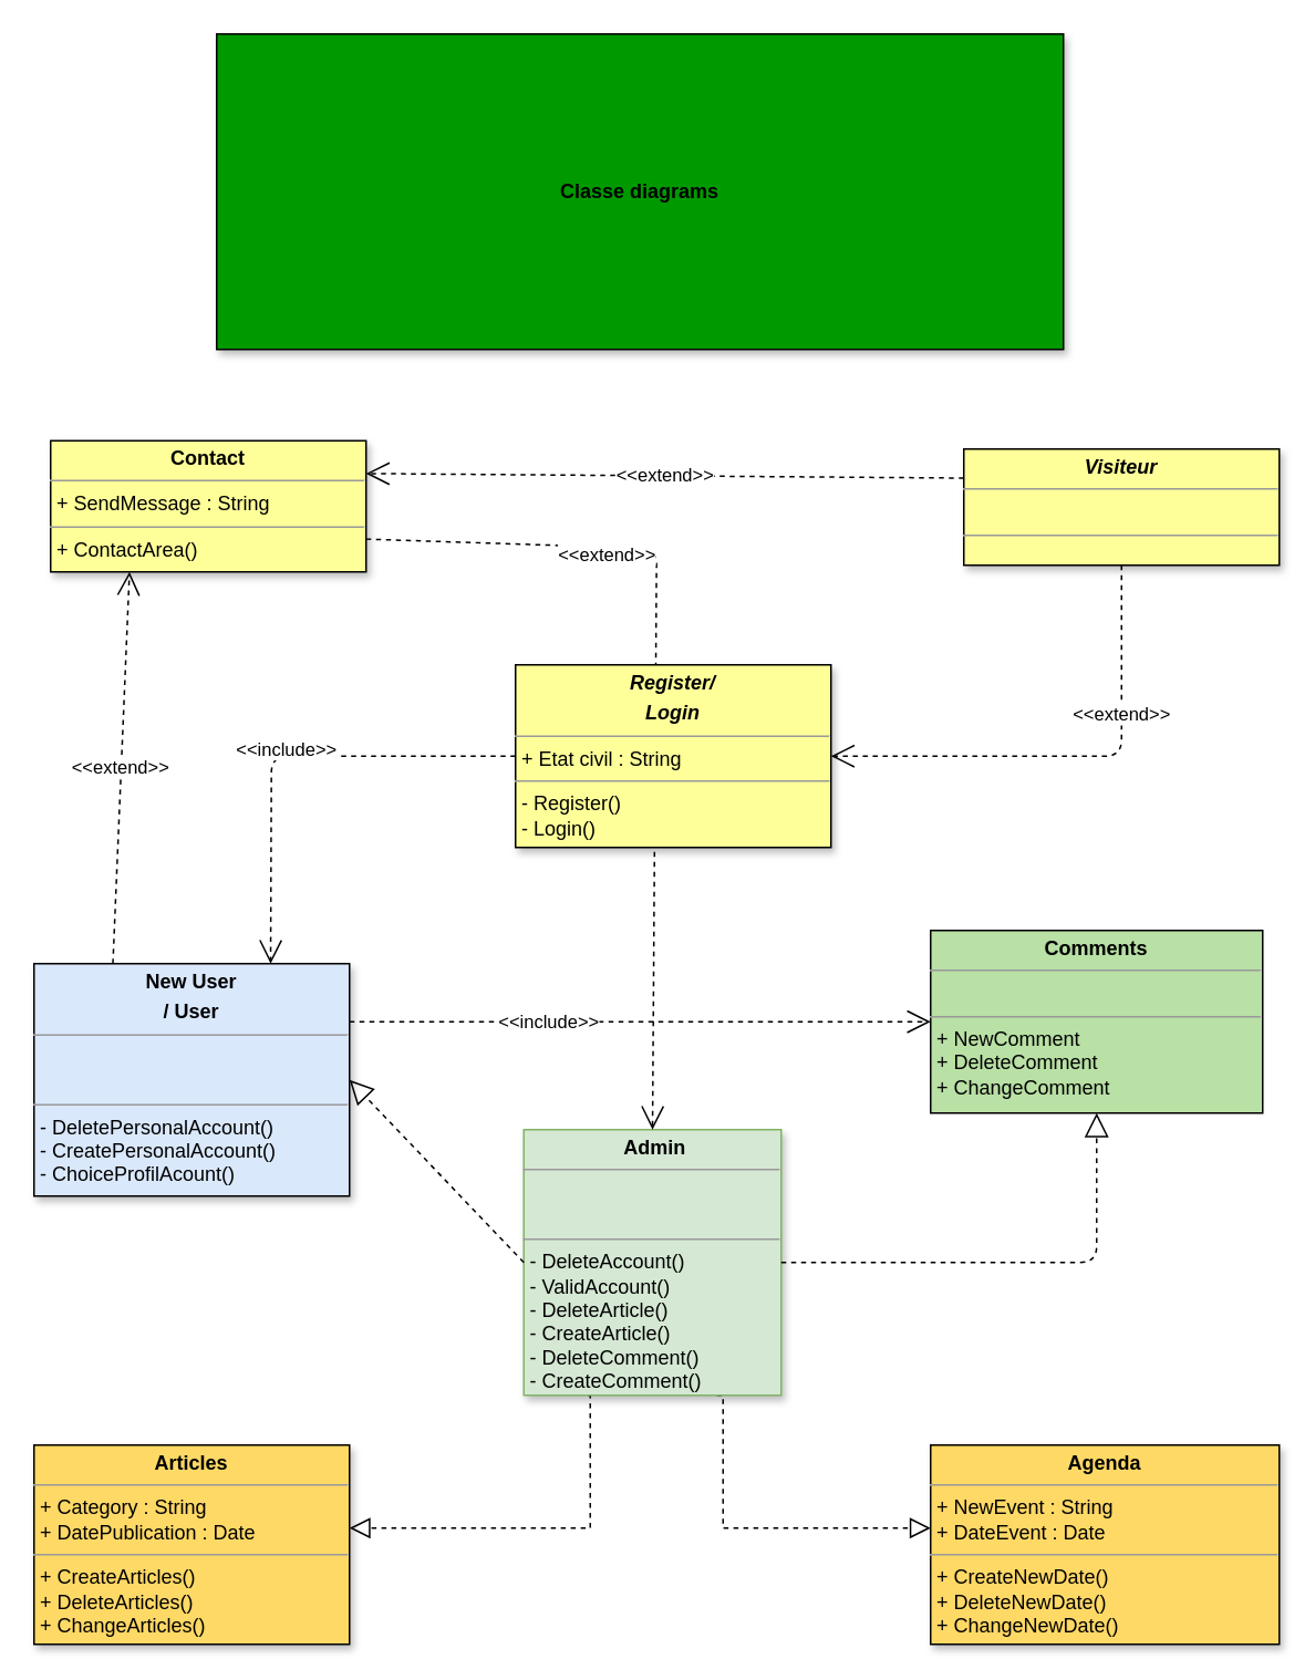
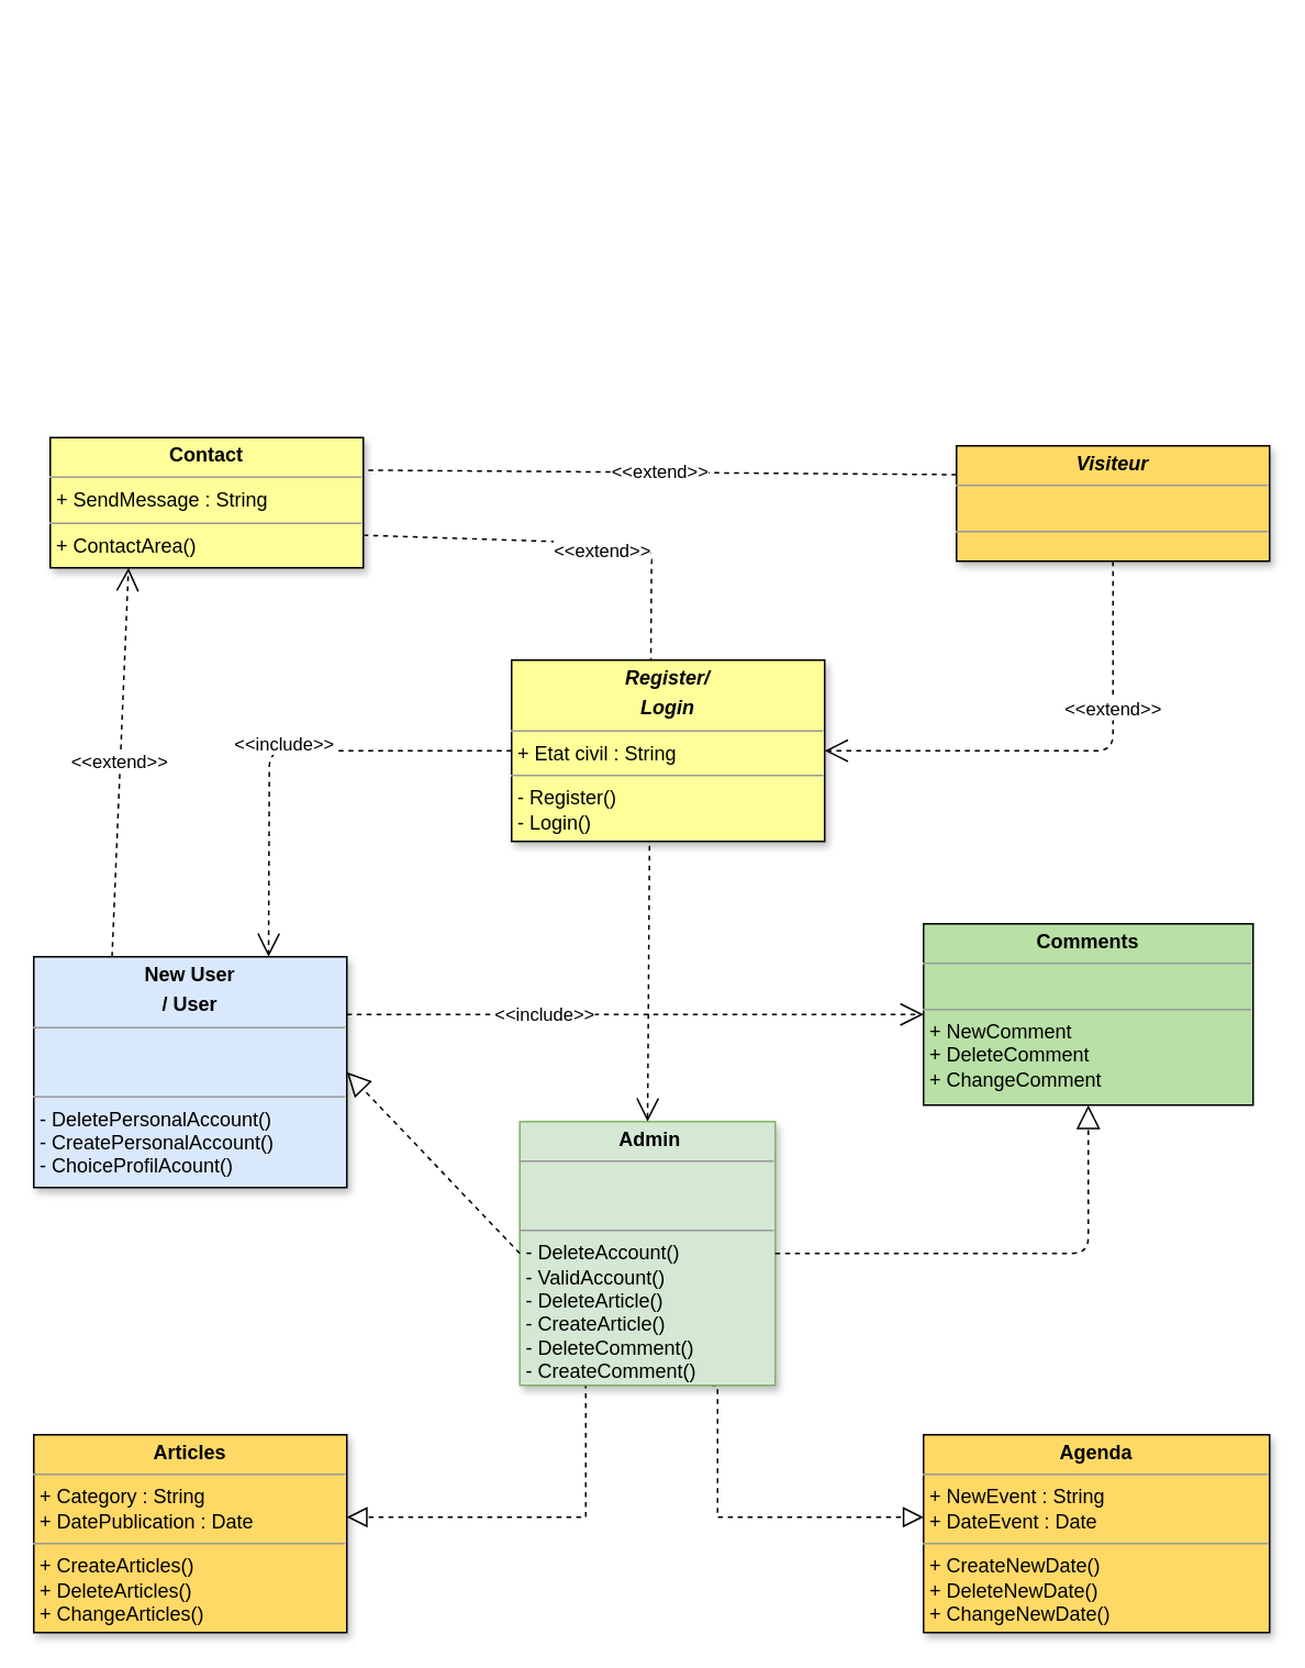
- <mxCell id="9" value="&lt;b&gt;Classe diagrams&lt;/b&gt;" style="rounded=0;whiteSpace=wrap;html=1;shadow=1;strokeColor=#000000;fillColor=#009900;" parent="1" vertex="1"><mxGeometry x="130" y="20" width="510" height="190" as="geometry" /></mxCell>
- <mxCell id="13" value="&amp;lt;&amp;lt;extend&amp;gt;&amp;gt;" style="endArrow=open;endSize=12;dashed=1;html=1;fillColor=#FFFFFF;exitX=0;exitY=0.25;exitDx=0;exitDy=0;entryX=1;entryY=0.25;entryDx=0;entryDy=0;" parent="1" source="15" target="11" edge="1"><mxGeometry width="160" relative="1" as="geometry"><mxPoint x="360" y="319" as="sourcePoint" /><mxPoint x="230" y="330" as="targetPoint" /></mxGeometry></mxCell>
+ <mxCell id="13" value="&amp;lt;&amp;lt;extend&amp;gt;&amp;gt;" style="endArrow=none;endSize=12;dashed=1;html=1;fillColor=#FFFFFF;exitX=0;exitY=0.25;exitDx=0;exitDy=0;entryX=1;entryY=0.25;entryDx=0;entryDy=0;" parent="1" source="15" target="11" edge="1"><mxGeometry width="160" relative="1" as="geometry"><mxPoint x="360" y="319" as="sourcePoint" /><mxPoint x="230" y="330" as="targetPoint" /></mxGeometry></mxCell>
- <mxCell id="15" value="&lt;p style=&quot;margin: 0px ; margin-top: 4px ; text-align: center&quot;&gt;&lt;i&gt;&lt;b&gt;Visiteur&lt;/b&gt;&lt;/i&gt;&lt;/p&gt;&lt;hr size=&quot;1&quot;&gt;&lt;p style=&quot;margin: 0px ; margin-left: 4px&quot;&gt;&lt;br&gt;&lt;/p&gt;&lt;hr size=&quot;1&quot;&gt;&lt;p style=&quot;margin: 0px ; margin-left: 4px&quot;&gt;&lt;br&gt;&lt;/p&gt;" style="verticalAlign=top;align=left;overflow=fill;fontSize=12;fontFamily=Helvetica;html=1;shadow=1;strokeColor=#000000;fillColor=#FFFF99;" parent="1" vertex="1"><mxGeometry x="580" y="270" width="190" height="70" as="geometry" /></mxCell>
+ <mxCell id="15" value="&lt;p style=&quot;margin: 0px ; margin-top: 4px ; text-align: center&quot;&gt;&lt;i&gt;&lt;b&gt;Visiteur&lt;/b&gt;&lt;/i&gt;&lt;/p&gt;&lt;hr size=&quot;1&quot;&gt;&lt;p style=&quot;margin: 0px ; margin-left: 4px&quot;&gt;&lt;br&gt;&lt;/p&gt;&lt;hr size=&quot;1&quot;&gt;&lt;p style=&quot;margin: 0px ; margin-left: 4px&quot;&gt;&lt;br&gt;&lt;/p&gt;" style="verticalAlign=top;align=left;overflow=fill;fontSize=12;fontFamily=Helvetica;html=1;shadow=1;strokeColor=#000000;fillColor=#ffd966;" parent="1" vertex="1"><mxGeometry x="580" y="270" width="190" height="70" as="geometry" /></mxCell>
